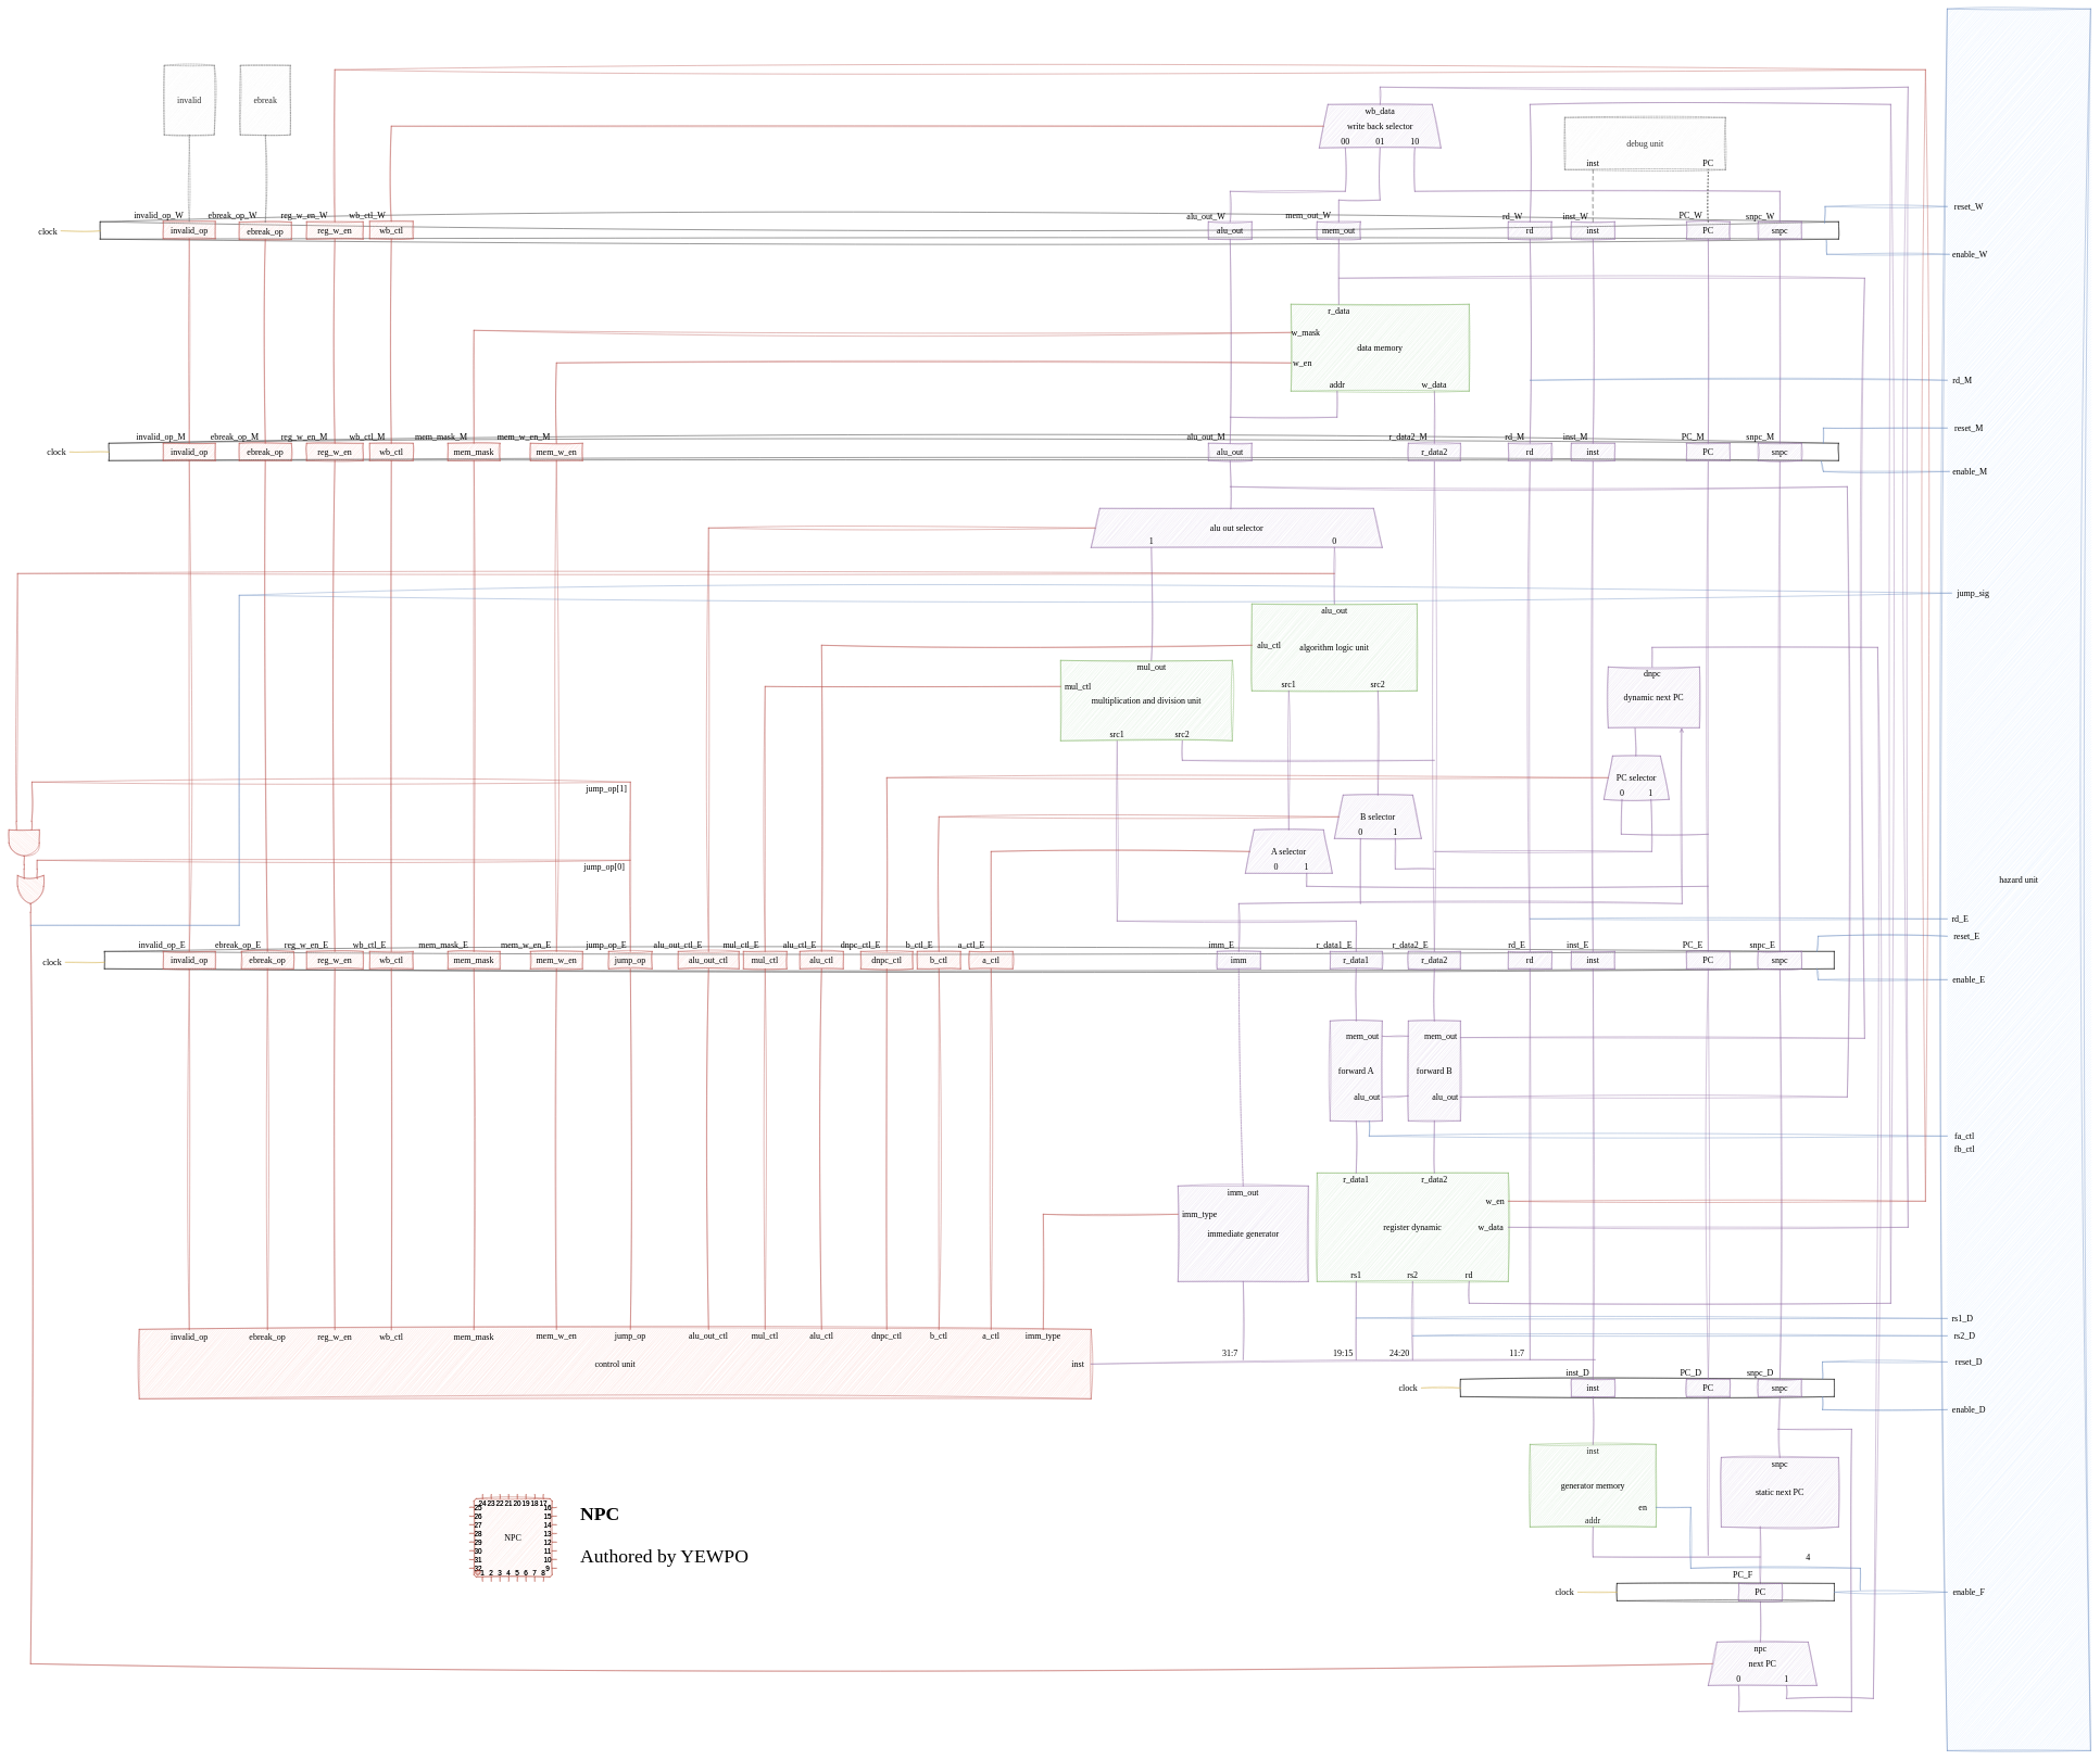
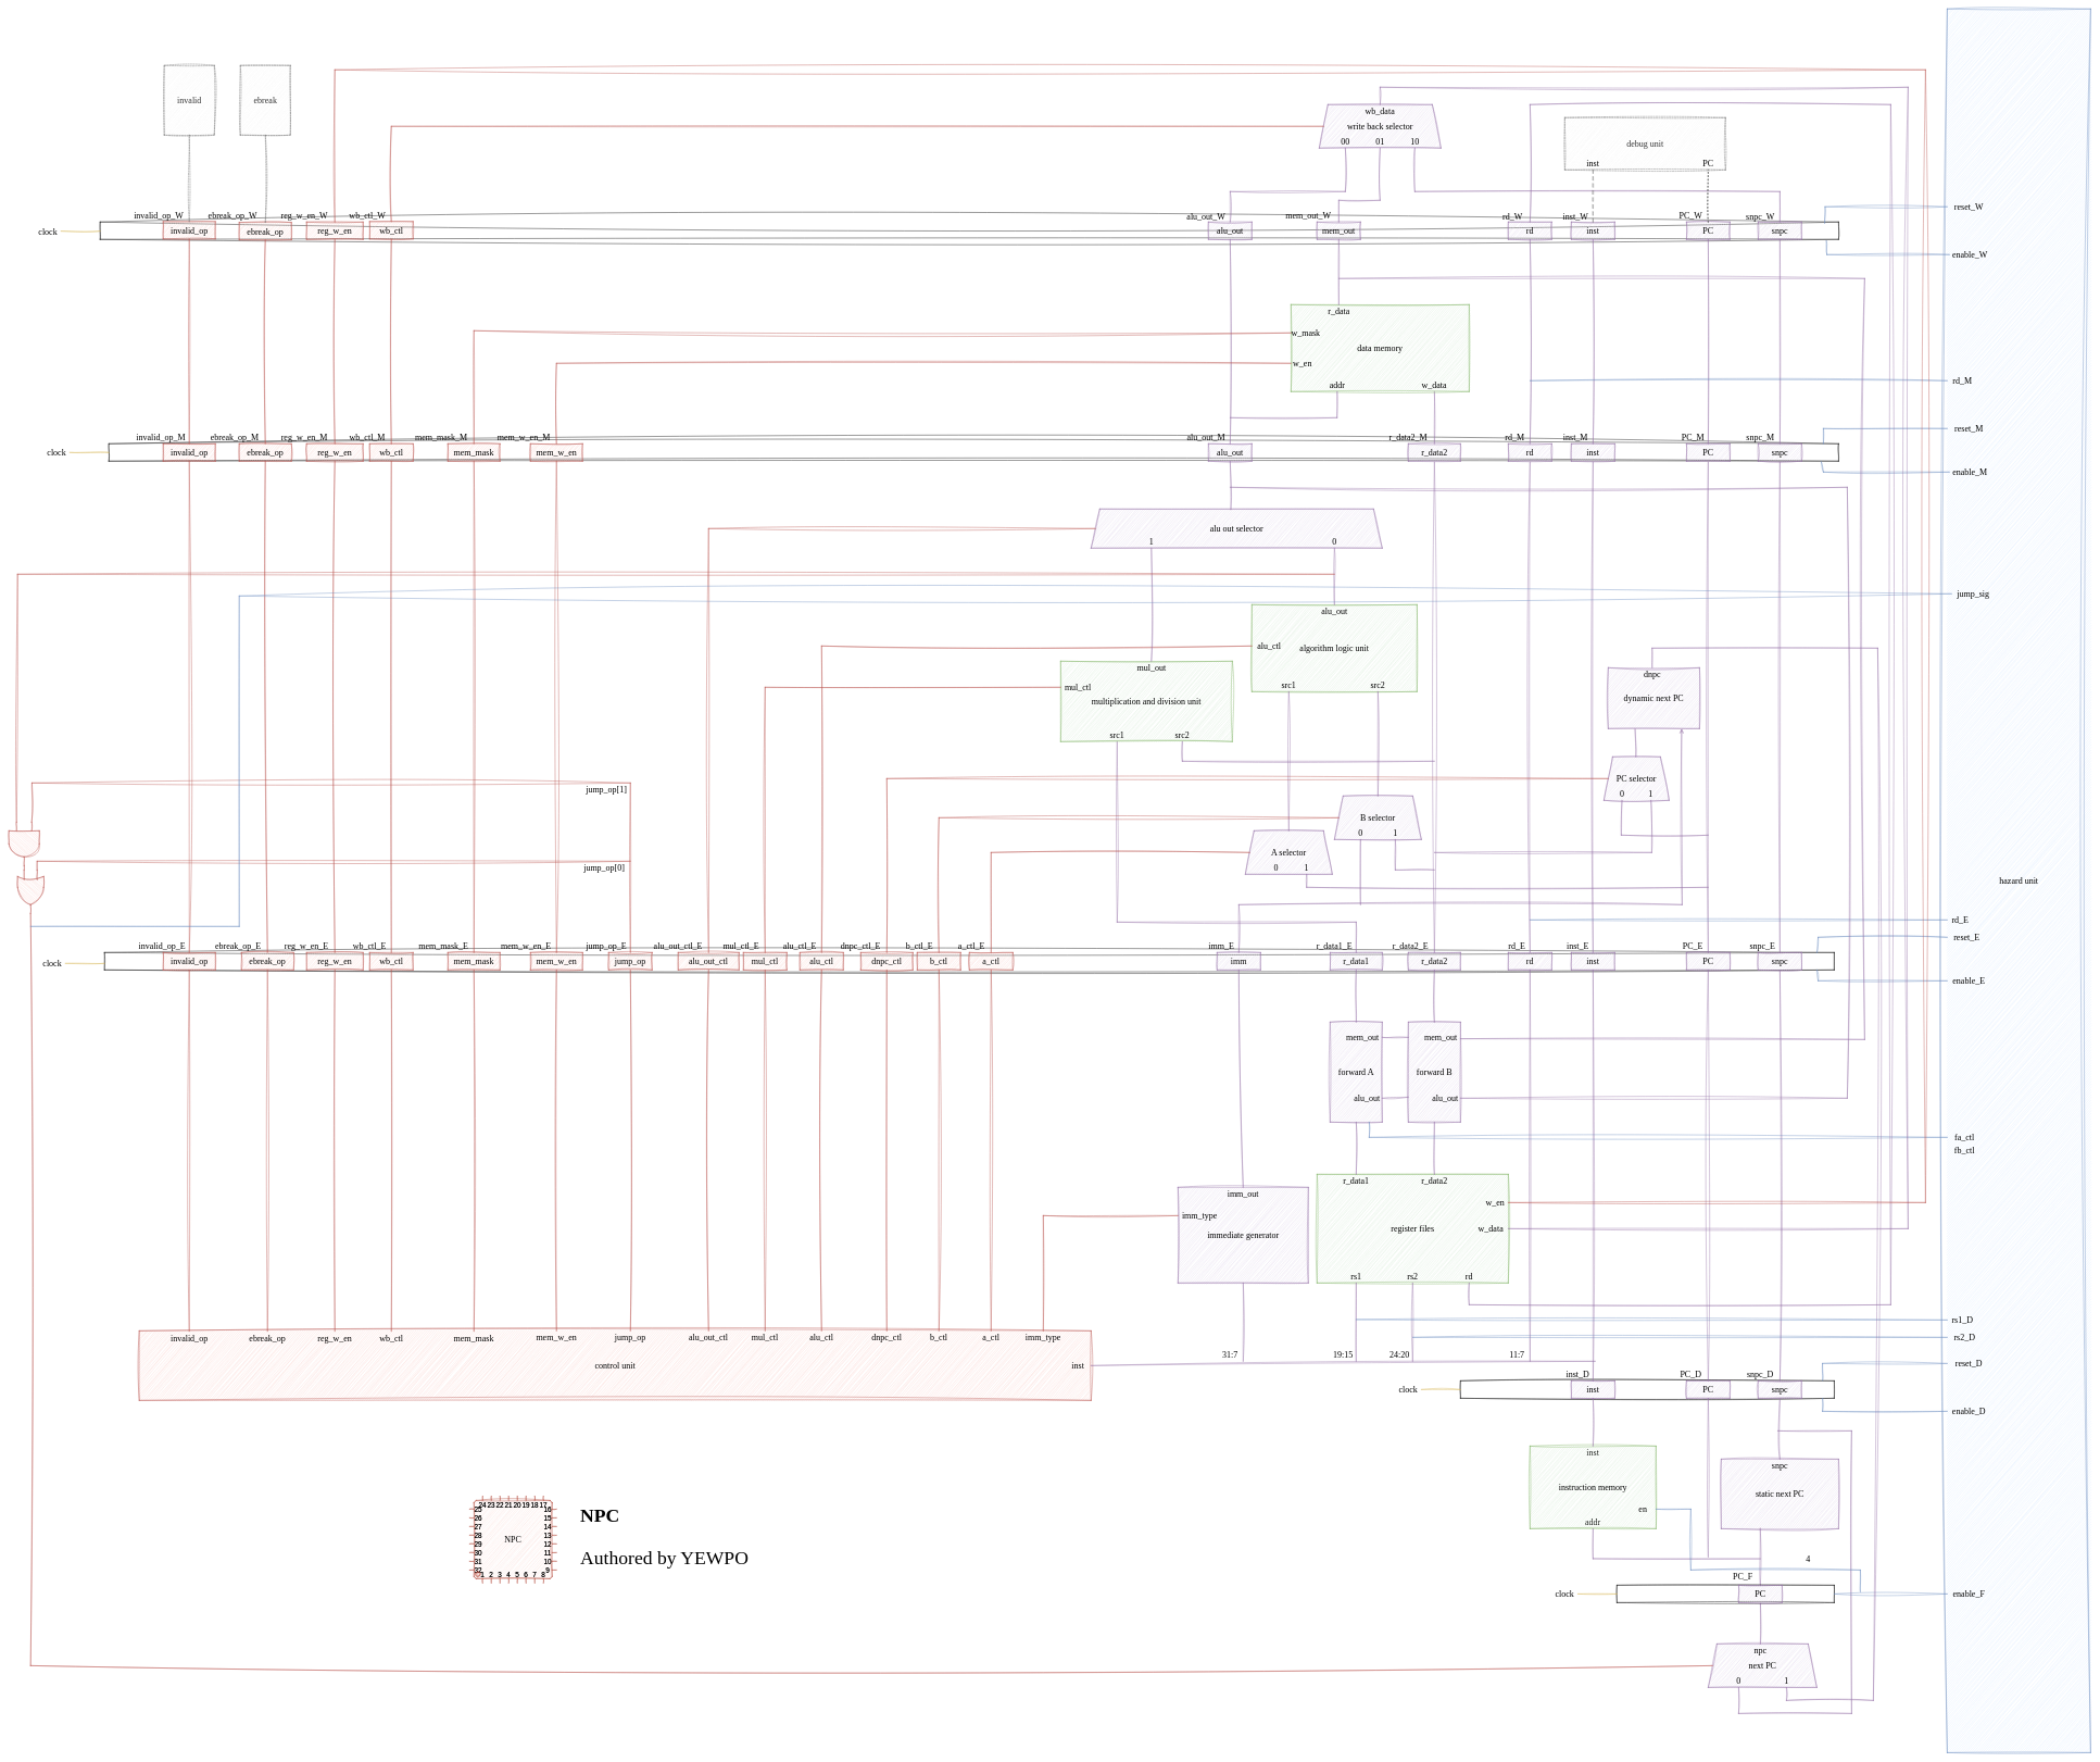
- <mxCell id="100" value="" style="endArrow=none;html=1;rounded=0;sketch=1;hachureGap=4;jiggle=2;curveFitting=1;fontFamily=Architects Daughter;fontSource=https%3A%2F%2Ffonts.googleapis.com%2Fcss%3Ffamily%3DArchitects%2BDaughter;fontSize=16;entryX=0.5;entryY=1;entryDx=0;entryDy=0;exitX=0.5;exitY=0;exitDx=0;exitDy=0;fillColor=#e1d5e7;strokeColor=#9673a6;dashed=1;" parent="1" source="45" target="99" edge="1"><mxGeometry width="50" height="50" relative="1" as="geometry"><mxPoint x="2710" y="2340" as="sourcePoint" /><mxPoint x="2760" y="2290" as="targetPoint" /></mxGeometry></mxCell>
+ <mxCell id="100" value="" style="endArrow=none;html=1;rounded=0;sketch=1;hachureGap=4;jiggle=2;curveFitting=1;fontFamily=Architects Daughter;fontSource=https%3A%2F%2Ffonts.googleapis.com%2Fcss%3Ffamily%3DArchitects%2BDaughter;fontSize=16;entryX=0.5;entryY=1;entryDx=0;entryDy=0;exitX=0.5;exitY=0;exitDx=0;exitDy=0;fillColor=#e1d5e7;strokeColor=#9673a6;" parent="1" source="45" target="99" edge="1"><mxGeometry width="50" height="50" relative="1" as="geometry"><mxPoint x="2710" y="2340" as="sourcePoint" /><mxPoint x="2760" y="2290" as="targetPoint" /></mxGeometry></mxCell>
- <mxCell id="47" value="register dynamic" style="rounded=0;whiteSpace=wrap;html=1;sketch=1;hachureGap=4;jiggle=2;curveFitting=1;fontFamily=Architects Daughter;fontSource=https%3A%2F%2Ffonts.googleapis.com%2Fcss%3Ffamily%3DArchitects%2BDaughter;fontSize=20;labelBackgroundColor=none;fillColor=#d5e8d4;strokeColor=#82b366;" parent="46" vertex="1"><mxGeometry width="440" height="250" as="geometry" /></mxCell>
+ <mxCell id="47" value="register files" style="rounded=0;whiteSpace=wrap;html=1;sketch=1;hachureGap=4;jiggle=2;curveFitting=1;fontFamily=Architects Daughter;fontSource=https%3A%2F%2Ffonts.googleapis.com%2Fcss%3Ffamily%3DArchitects%2BDaughter;fontSize=20;labelBackgroundColor=none;fillColor=#d5e8d4;strokeColor=#82b366;" parent="46" vertex="1"><mxGeometry width="440" height="250" as="geometry" /></mxCell>
- <mxCell id="15" value="generator memory" style="rounded=0;whiteSpace=wrap;html=1;sketch=1;hachureGap=4;jiggle=2;curveFitting=1;fontFamily=Architects Daughter;fontSource=https%3A%2F%2Ffonts.googleapis.com%2Fcss%3Ffamily%3DArchitects%2BDaughter;fontSize=20;labelBackgroundColor=none;fillColor=#d5e8d4;strokeColor=#82b366;" parent="14" vertex="1"><mxGeometry width="290" height="190" as="geometry" /></mxCell>
+ <mxCell id="15" value="instruction memory" style="rounded=0;whiteSpace=wrap;html=1;sketch=1;hachureGap=4;jiggle=2;curveFitting=1;fontFamily=Architects Daughter;fontSource=https%3A%2F%2Ffonts.googleapis.com%2Fcss%3Ffamily%3DArchitects%2BDaughter;fontSize=20;labelBackgroundColor=none;fillColor=#d5e8d4;strokeColor=#82b366;" parent="14" vertex="1"><mxGeometry width="290" height="190" as="geometry" /></mxCell>
